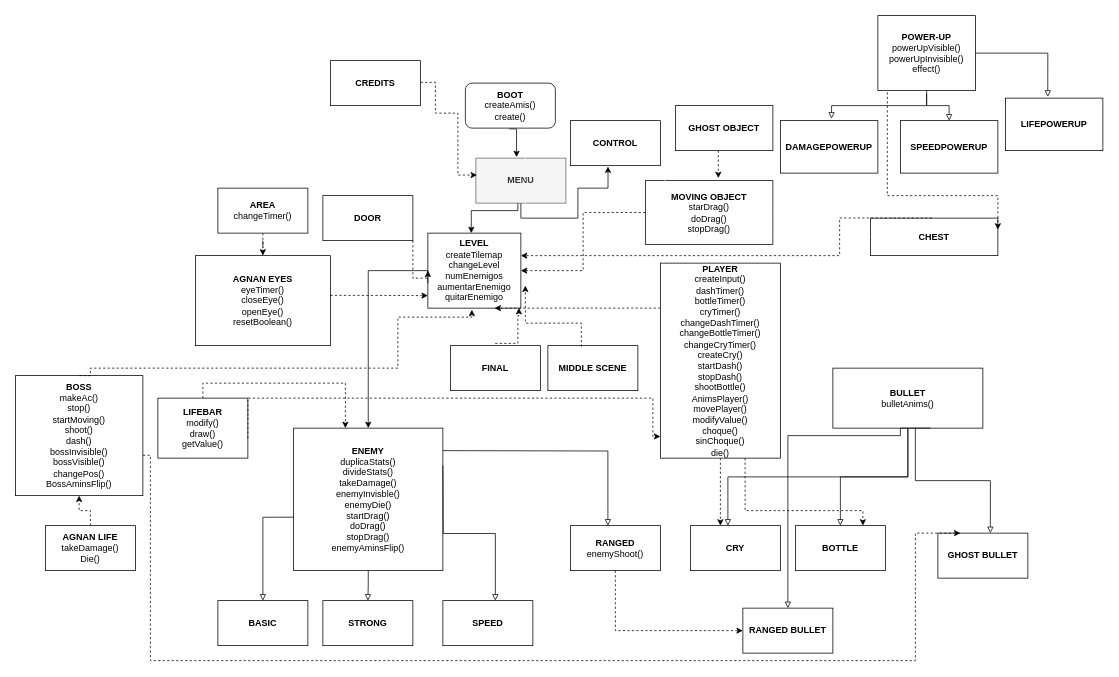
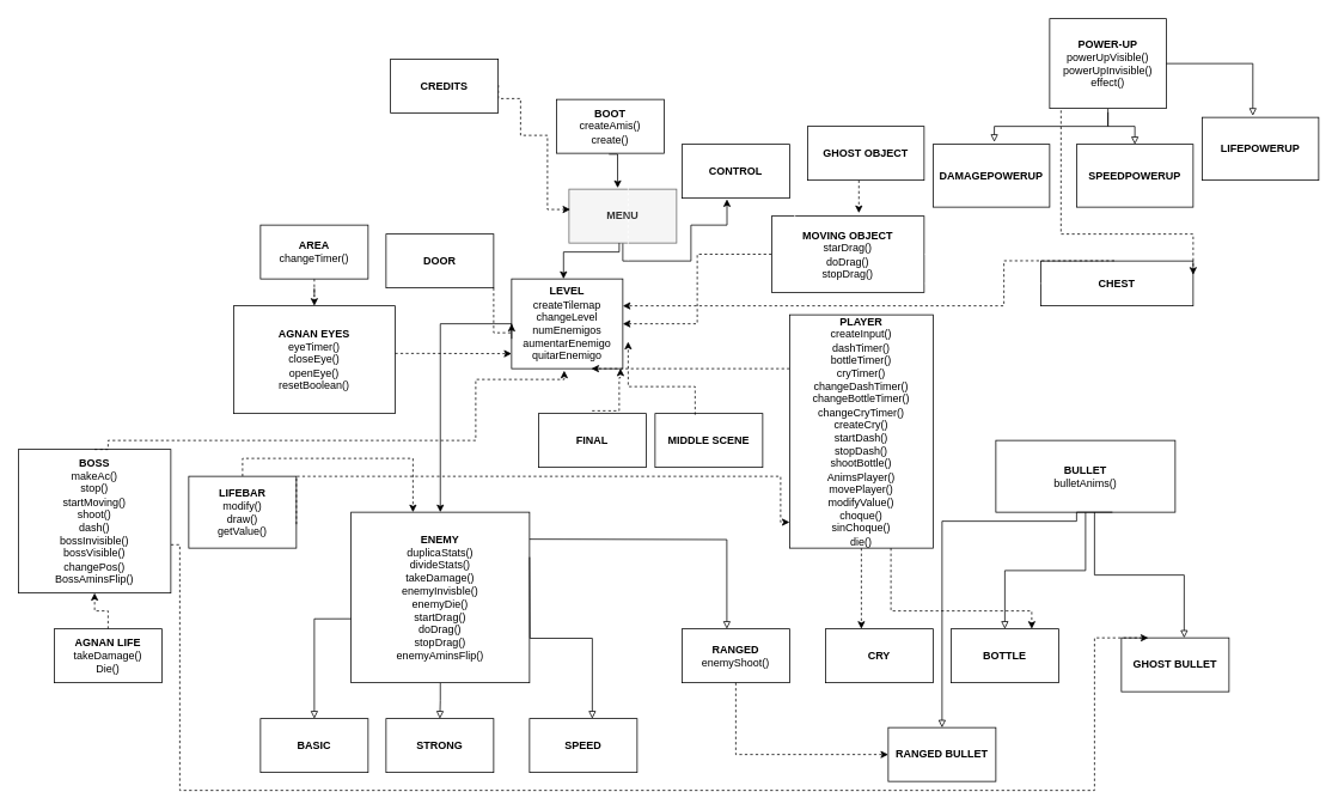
- <mxCell id="65" value="&lt;b&gt;CREDITS&lt;/b&gt;" style="rounded=0;whiteSpace=wrap;html=1;" vertex="1" parent="1"><mxGeometry x="440" y="80" width="120" height="60" as="geometry" /></mxCell>
+ <mxCell id="65" value="&lt;b&gt;CREDITS&lt;/b&gt;" style="rounded=0;whiteSpace=wrap;html=1;" vertex="1" parent="1"><mxGeometry x="435" y="65" width="120" height="60" as="geometry" /></mxCell>
- <mxCell id="32" value="&lt;b&gt;BOOT&lt;br&gt;&lt;/b&gt;createAmis()&lt;br&gt;create()" style="whiteSpace=wrap;html=1;rounded=1;" parent="1" vertex="1"><mxGeometry x="620" y="110" width="120" height="60" as="geometry" /></mxCell>
+ <mxCell id="32" value="&lt;b&gt;BOOT&lt;br&gt;&lt;/b&gt;createAmis()&lt;br&gt;create()" style="rounded=0;whiteSpace=wrap;html=1;" parent="1" vertex="1"><mxGeometry x="620" y="110" width="120" height="60" as="geometry" /></mxCell>
- <mxCell id="38" value="" style="edgeStyle=orthogonalEdgeStyle;rounded=0;orthogonalLoop=1;jettySize=auto;html=1;entryX=0.417;entryY=0;entryDx=0;entryDy=0;entryPerimeter=0;exitX=0.5;exitY=1;exitDx=0;exitDy=0;exitPerimeter=0;endArrow=block;endFill=0;" parent="1" source="17" target="18" edge="1"><mxGeometry relative="1" as="geometry"><mxPoint x="1040" y="610" as="sourcePoint" /><mxPoint x="1130" y="710" as="targetPoint" /></mxGeometry></mxCell>
